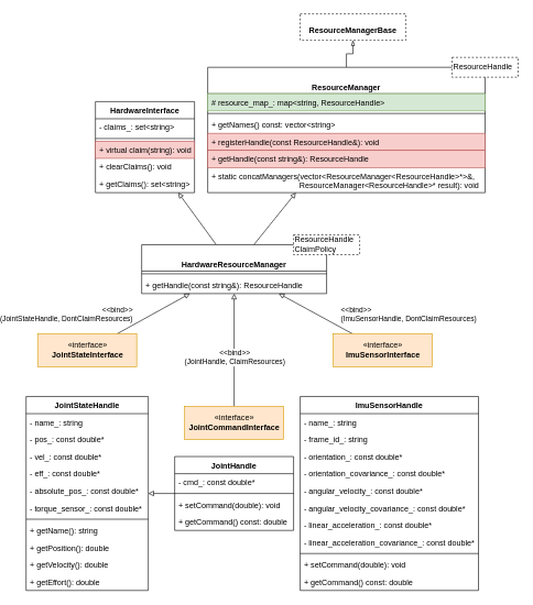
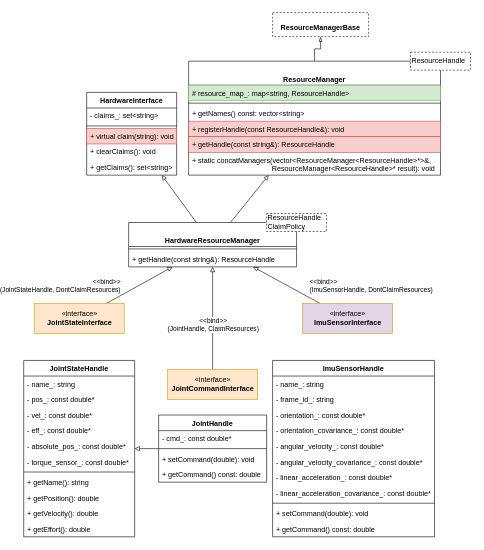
- <mxCell id="62" value="«interface»&lt;br&gt;&lt;b&gt;ImuSensorInterface&lt;/b&gt;" style="html=1;fillColor=#ffe6cc;strokeColor=#d79b00;" vertex="1" parent="1"><mxGeometry x="485" y="505" width="150" height="50" as="geometry" /></mxCell>
+ <mxCell id="62" value="«interface»&lt;br&gt;&lt;b&gt;ImuSensorInterface&lt;/b&gt;" style="html=1;fillColor=#e1d5e7;strokeColor=#d79b00;" vertex="1" parent="1"><mxGeometry x="485" y="505" width="150" height="50" as="geometry" /></mxCell>
